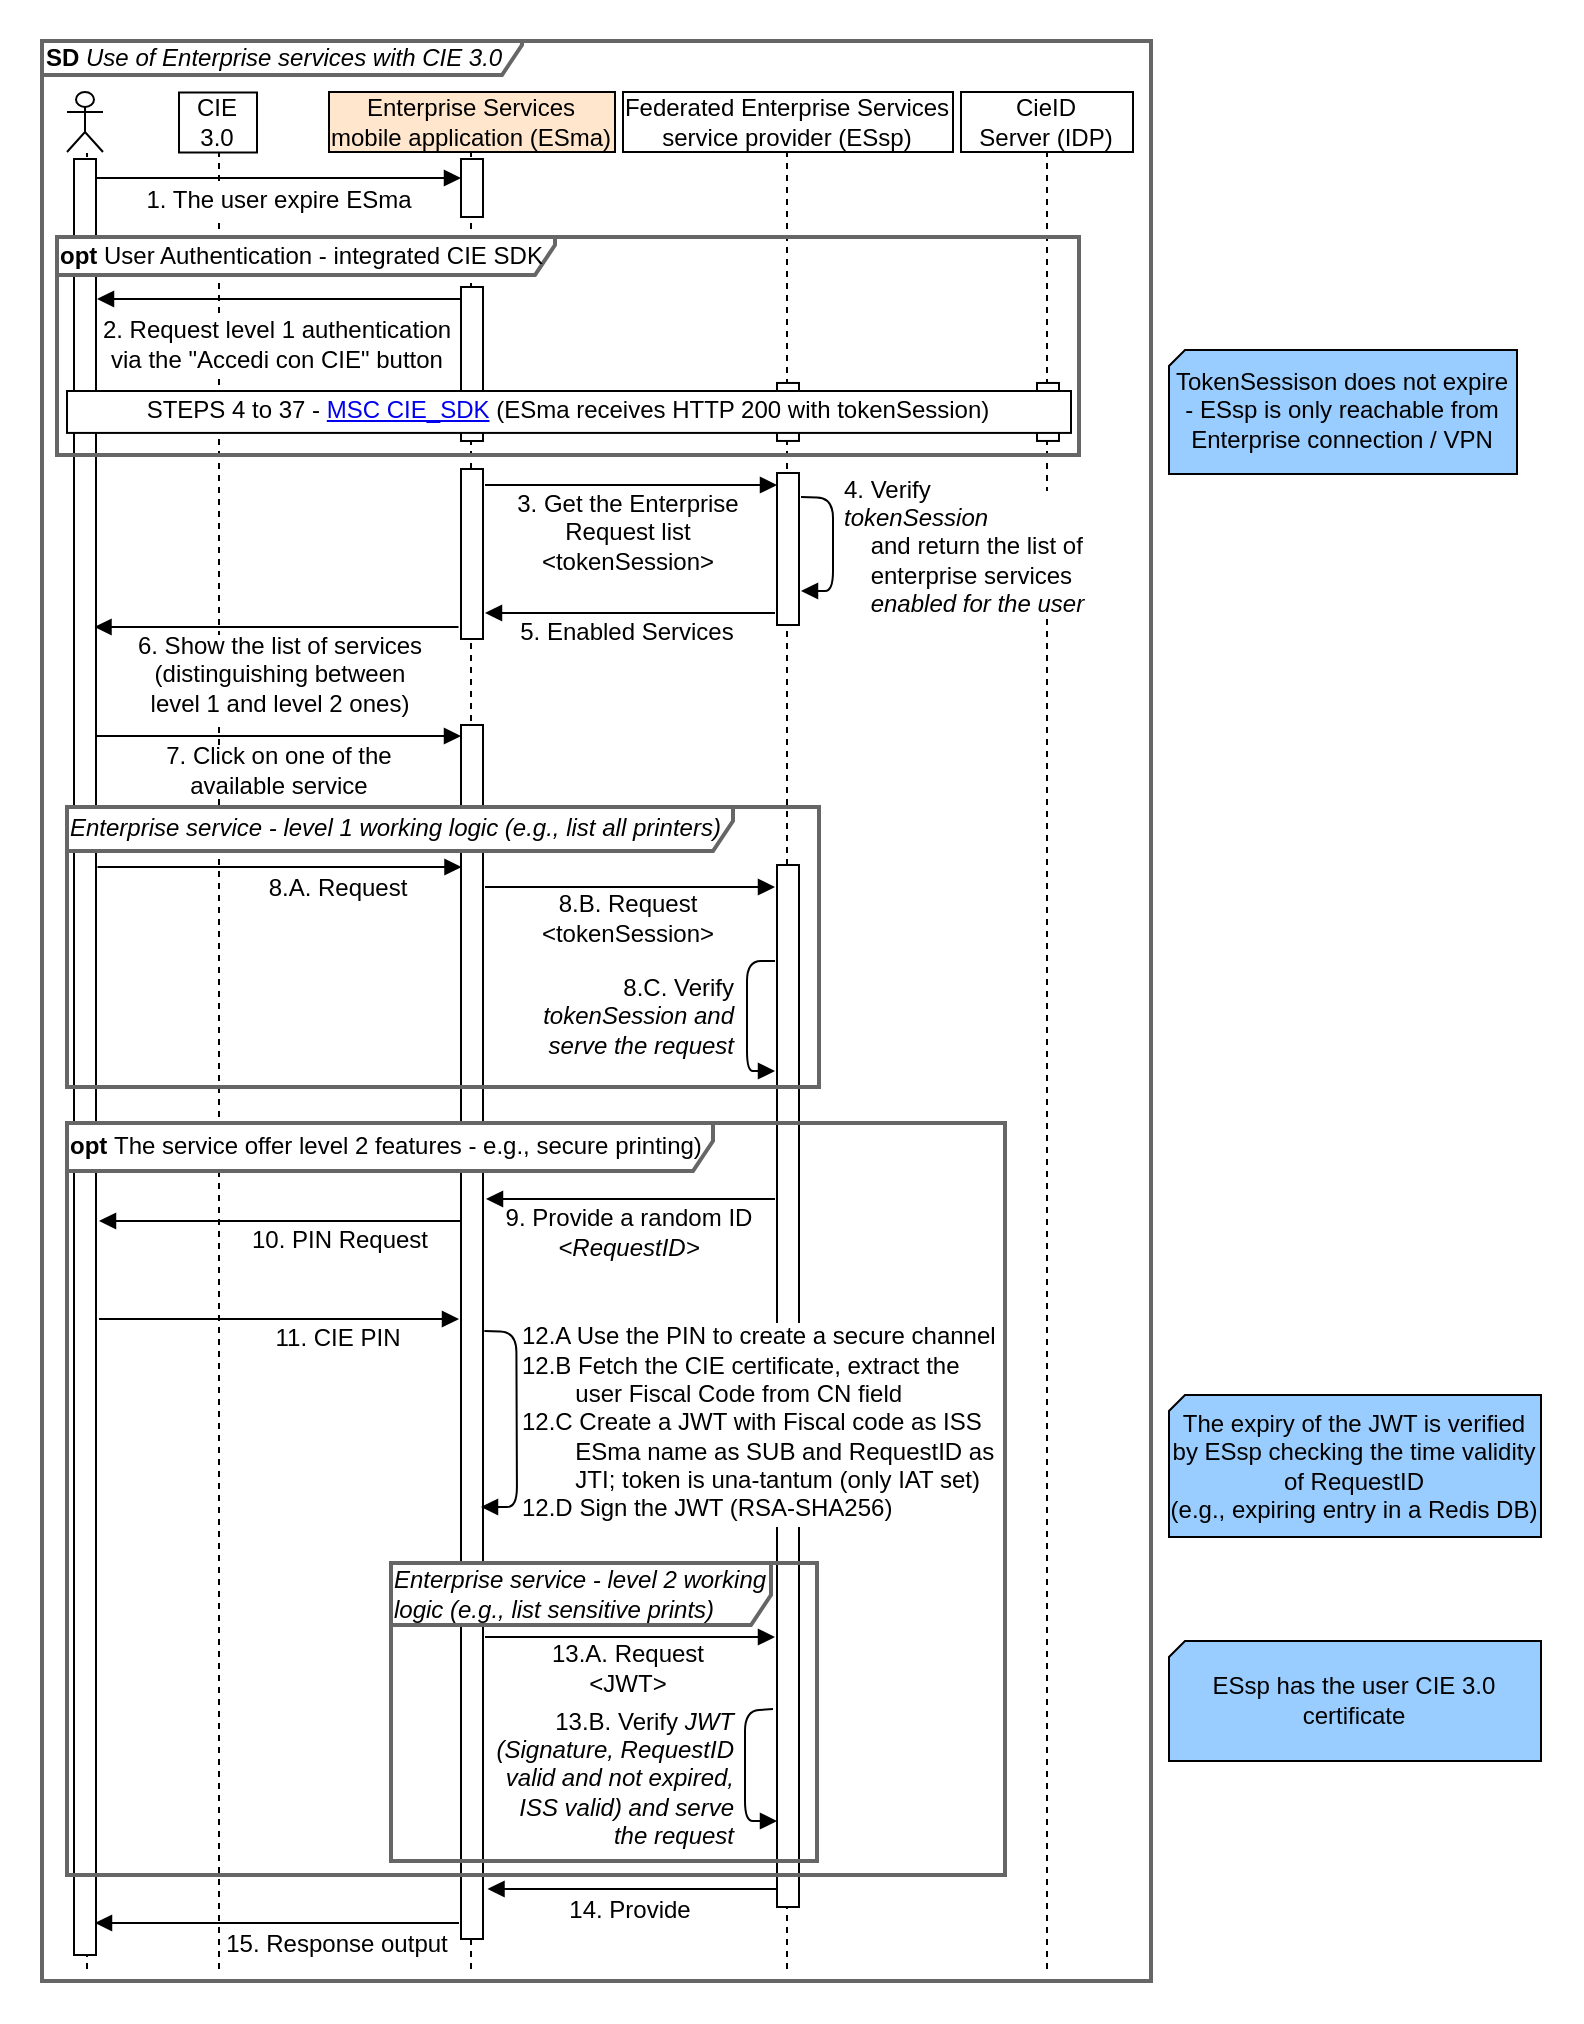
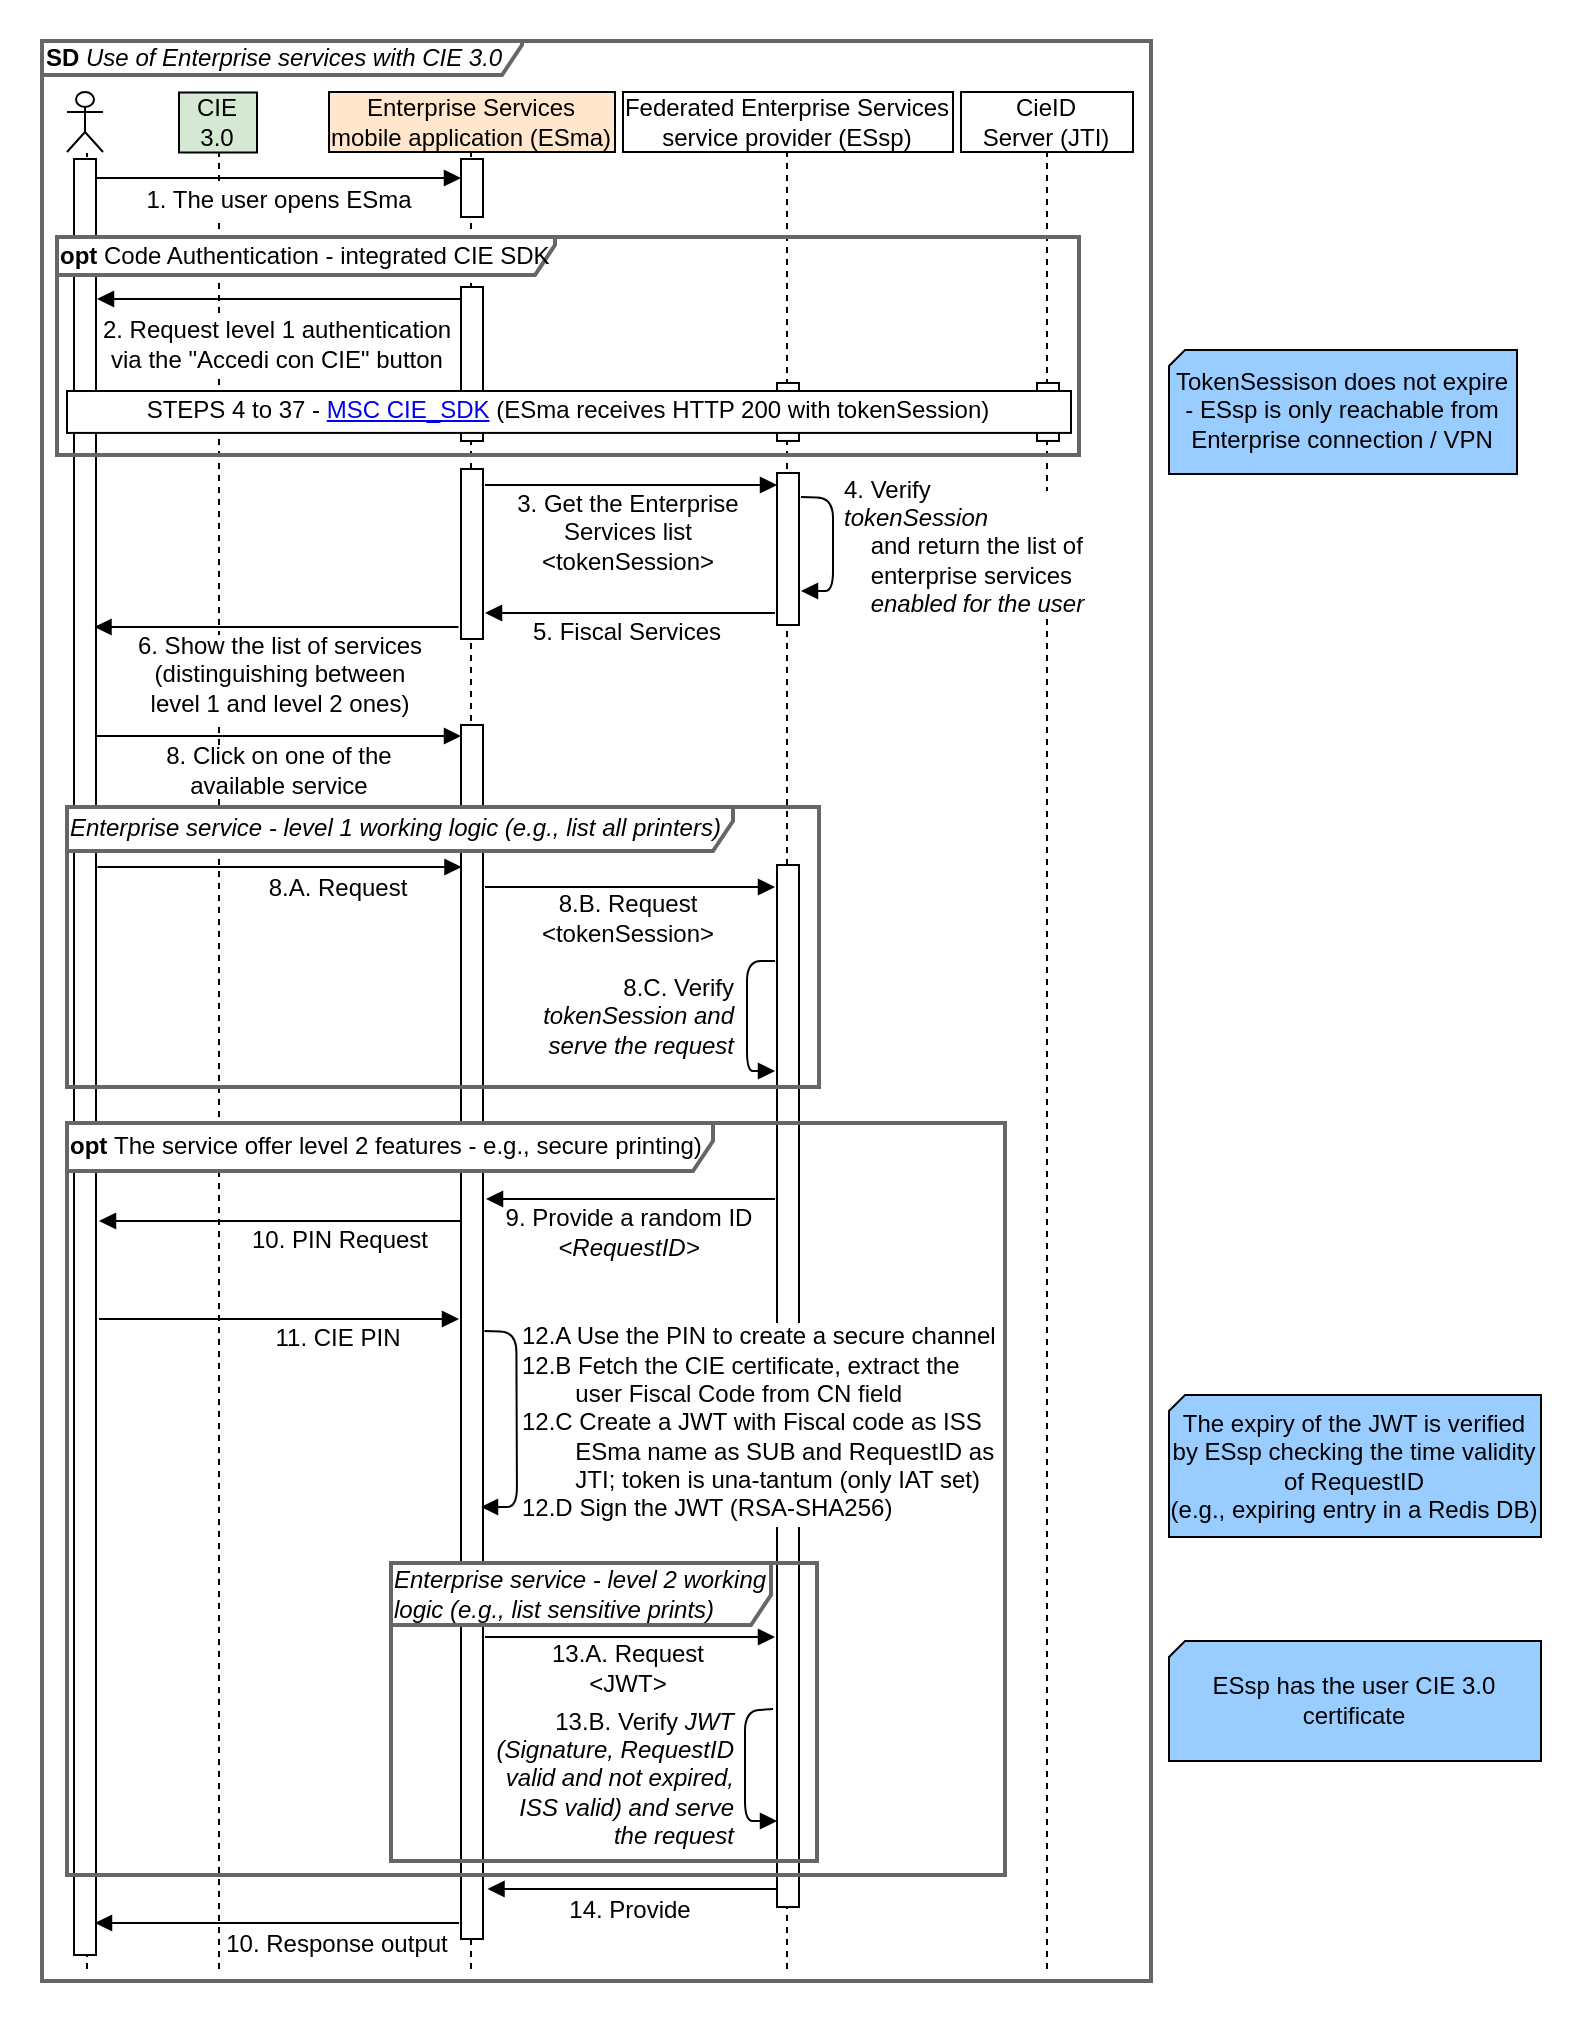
- <mxCell id="10" value="CIE 3.0" style="rounded=0;whiteSpace=wrap;html=1;" vertex="1" parent="1"><mxGeometry x="89" y="45.75" width="39" height="30" as="geometry" /></mxCell>
+ <mxCell id="10" value="CIE 3.0" style="rounded=0;whiteSpace=wrap;html=1;fillColor=#d5e8d4;" vertex="1" parent="1"><mxGeometry x="89" y="45.75" width="39" height="30" as="geometry" /></mxCell>
- <mxCell id="25" value="CieID &lt;br&gt;Server (IDP)" style="rounded=0;whiteSpace=wrap;html=1;" vertex="1" parent="1"><mxGeometry x="480" y="45.5" width="86" height="30" as="geometry" /></mxCell>
+ <mxCell id="25" value="CieID &lt;br&gt;Server (JTI)" style="rounded=0;whiteSpace=wrap;html=1;" vertex="1" parent="1"><mxGeometry x="480" y="45.5" width="86" height="30" as="geometry" /></mxCell>
- <mxCell id="20" value="1. The user expire ESma" style="text;html=1;strokeColor=none;fillColor=none;align=center;verticalAlign=middle;whiteSpace=wrap;rounded=0;" vertex="1" parent="1"><mxGeometry x="47.5" y="93" width="182.5" height="13" as="geometry" /></mxCell>
+ <mxCell id="20" value="1. The user opens ESma" style="text;html=1;strokeColor=none;fillColor=none;align=center;verticalAlign=middle;whiteSpace=wrap;rounded=0;" vertex="1" parent="1"><mxGeometry x="47.5" y="93" width="182.5" height="13" as="geometry" /></mxCell>
- <mxCell id="70" value="&lt;div align=&quot;left&quot;&gt;&lt;b&gt;opt &lt;/b&gt;User Authentication - integrated CIE SDK&lt;br&gt;&lt;/div&gt;" style="shape=umlFrame;whiteSpace=wrap;html=1;strokeColor=#666666;strokeWidth=2;fillColor=#FFFFFF;gradientColor=none;fontSize=12;width=249;height=19;align=left;" vertex="1" parent="1"><mxGeometry x="28" y="118" width="511" height="109" as="geometry" /></mxCell>
+ <mxCell id="70" value="&lt;div align=&quot;left&quot;&gt;&lt;b&gt;opt &lt;/b&gt;Code Authentication - integrated CIE SDK&lt;br&gt;&lt;/div&gt;" style="shape=umlFrame;whiteSpace=wrap;html=1;strokeColor=#666666;strokeWidth=2;fillColor=#FFFFFF;gradientColor=none;fontSize=12;width=249;height=19;align=left;" vertex="1" parent="1"><mxGeometry x="28" y="118" width="511" height="109" as="geometry" /></mxCell>
- <mxCell id="31" value="3. Get the Enterprise Request list&lt;br&gt;&amp;lt;tokenSession&amp;gt;" style="text;html=1;strokeColor=none;fillColor=none;align=center;verticalAlign=middle;whiteSpace=wrap;rounded=0;" vertex="1" parent="1"><mxGeometry x="240" y="244" width="148" height="44" as="geometry" /></mxCell>
+ <mxCell id="31" value="3. Get the Enterprise Services list&lt;br&gt;&amp;lt;tokenSession&amp;gt;" style="text;html=1;strokeColor=none;fillColor=none;align=center;verticalAlign=middle;whiteSpace=wrap;rounded=0;" vertex="1" parent="1"><mxGeometry x="240" y="244" width="148" height="44" as="geometry" /></mxCell>
- <mxCell id="33" value="5. Enabled Services" style="text;html=1;strokeColor=none;fillColor=none;align=center;verticalAlign=middle;whiteSpace=wrap;rounded=0;" vertex="1" parent="1"><mxGeometry x="240" y="307" width="147" height="18" as="geometry" /></mxCell>
+ <mxCell id="33" value="5. Fiscal Services" style="text;html=1;strokeColor=none;fillColor=none;align=center;verticalAlign=middle;whiteSpace=wrap;rounded=0;" vertex="1" parent="1"><mxGeometry x="240" y="307" width="147" height="18" as="geometry" /></mxCell>
- <mxCell id="38" value="7. Click on one of the &lt;br&gt;available service" style="text;html=1;strokeColor=none;fillColor=none;align=center;verticalAlign=middle;whiteSpace=wrap;rounded=0;" vertex="1" parent="1"><mxGeometry x="47.5" y="372" width="182.5" height="25" as="geometry" /></mxCell>
+ <mxCell id="38" value="8. Click on one of the &lt;br&gt;available service" style="text;html=1;strokeColor=none;fillColor=none;align=center;verticalAlign=middle;whiteSpace=wrap;rounded=0;" vertex="1" parent="1"><mxGeometry x="47.5" y="372" width="182.5" height="25" as="geometry" /></mxCell>
- <mxCell id="68" value="15. Response output" style="text;html=1;strokeColor=none;fillColor=none;align=center;verticalAlign=middle;whiteSpace=wrap;rounded=0;" vertex="1" parent="1"><mxGeometry x="107" y="963" width="123.25" height="17.5" as="geometry" /></mxCell>
+ <mxCell id="68" value="10. Response output" style="text;html=1;strokeColor=none;fillColor=none;align=center;verticalAlign=middle;whiteSpace=wrap;rounded=0;" vertex="1" parent="1"><mxGeometry x="107" y="963" width="123.25" height="17.5" as="geometry" /></mxCell>
